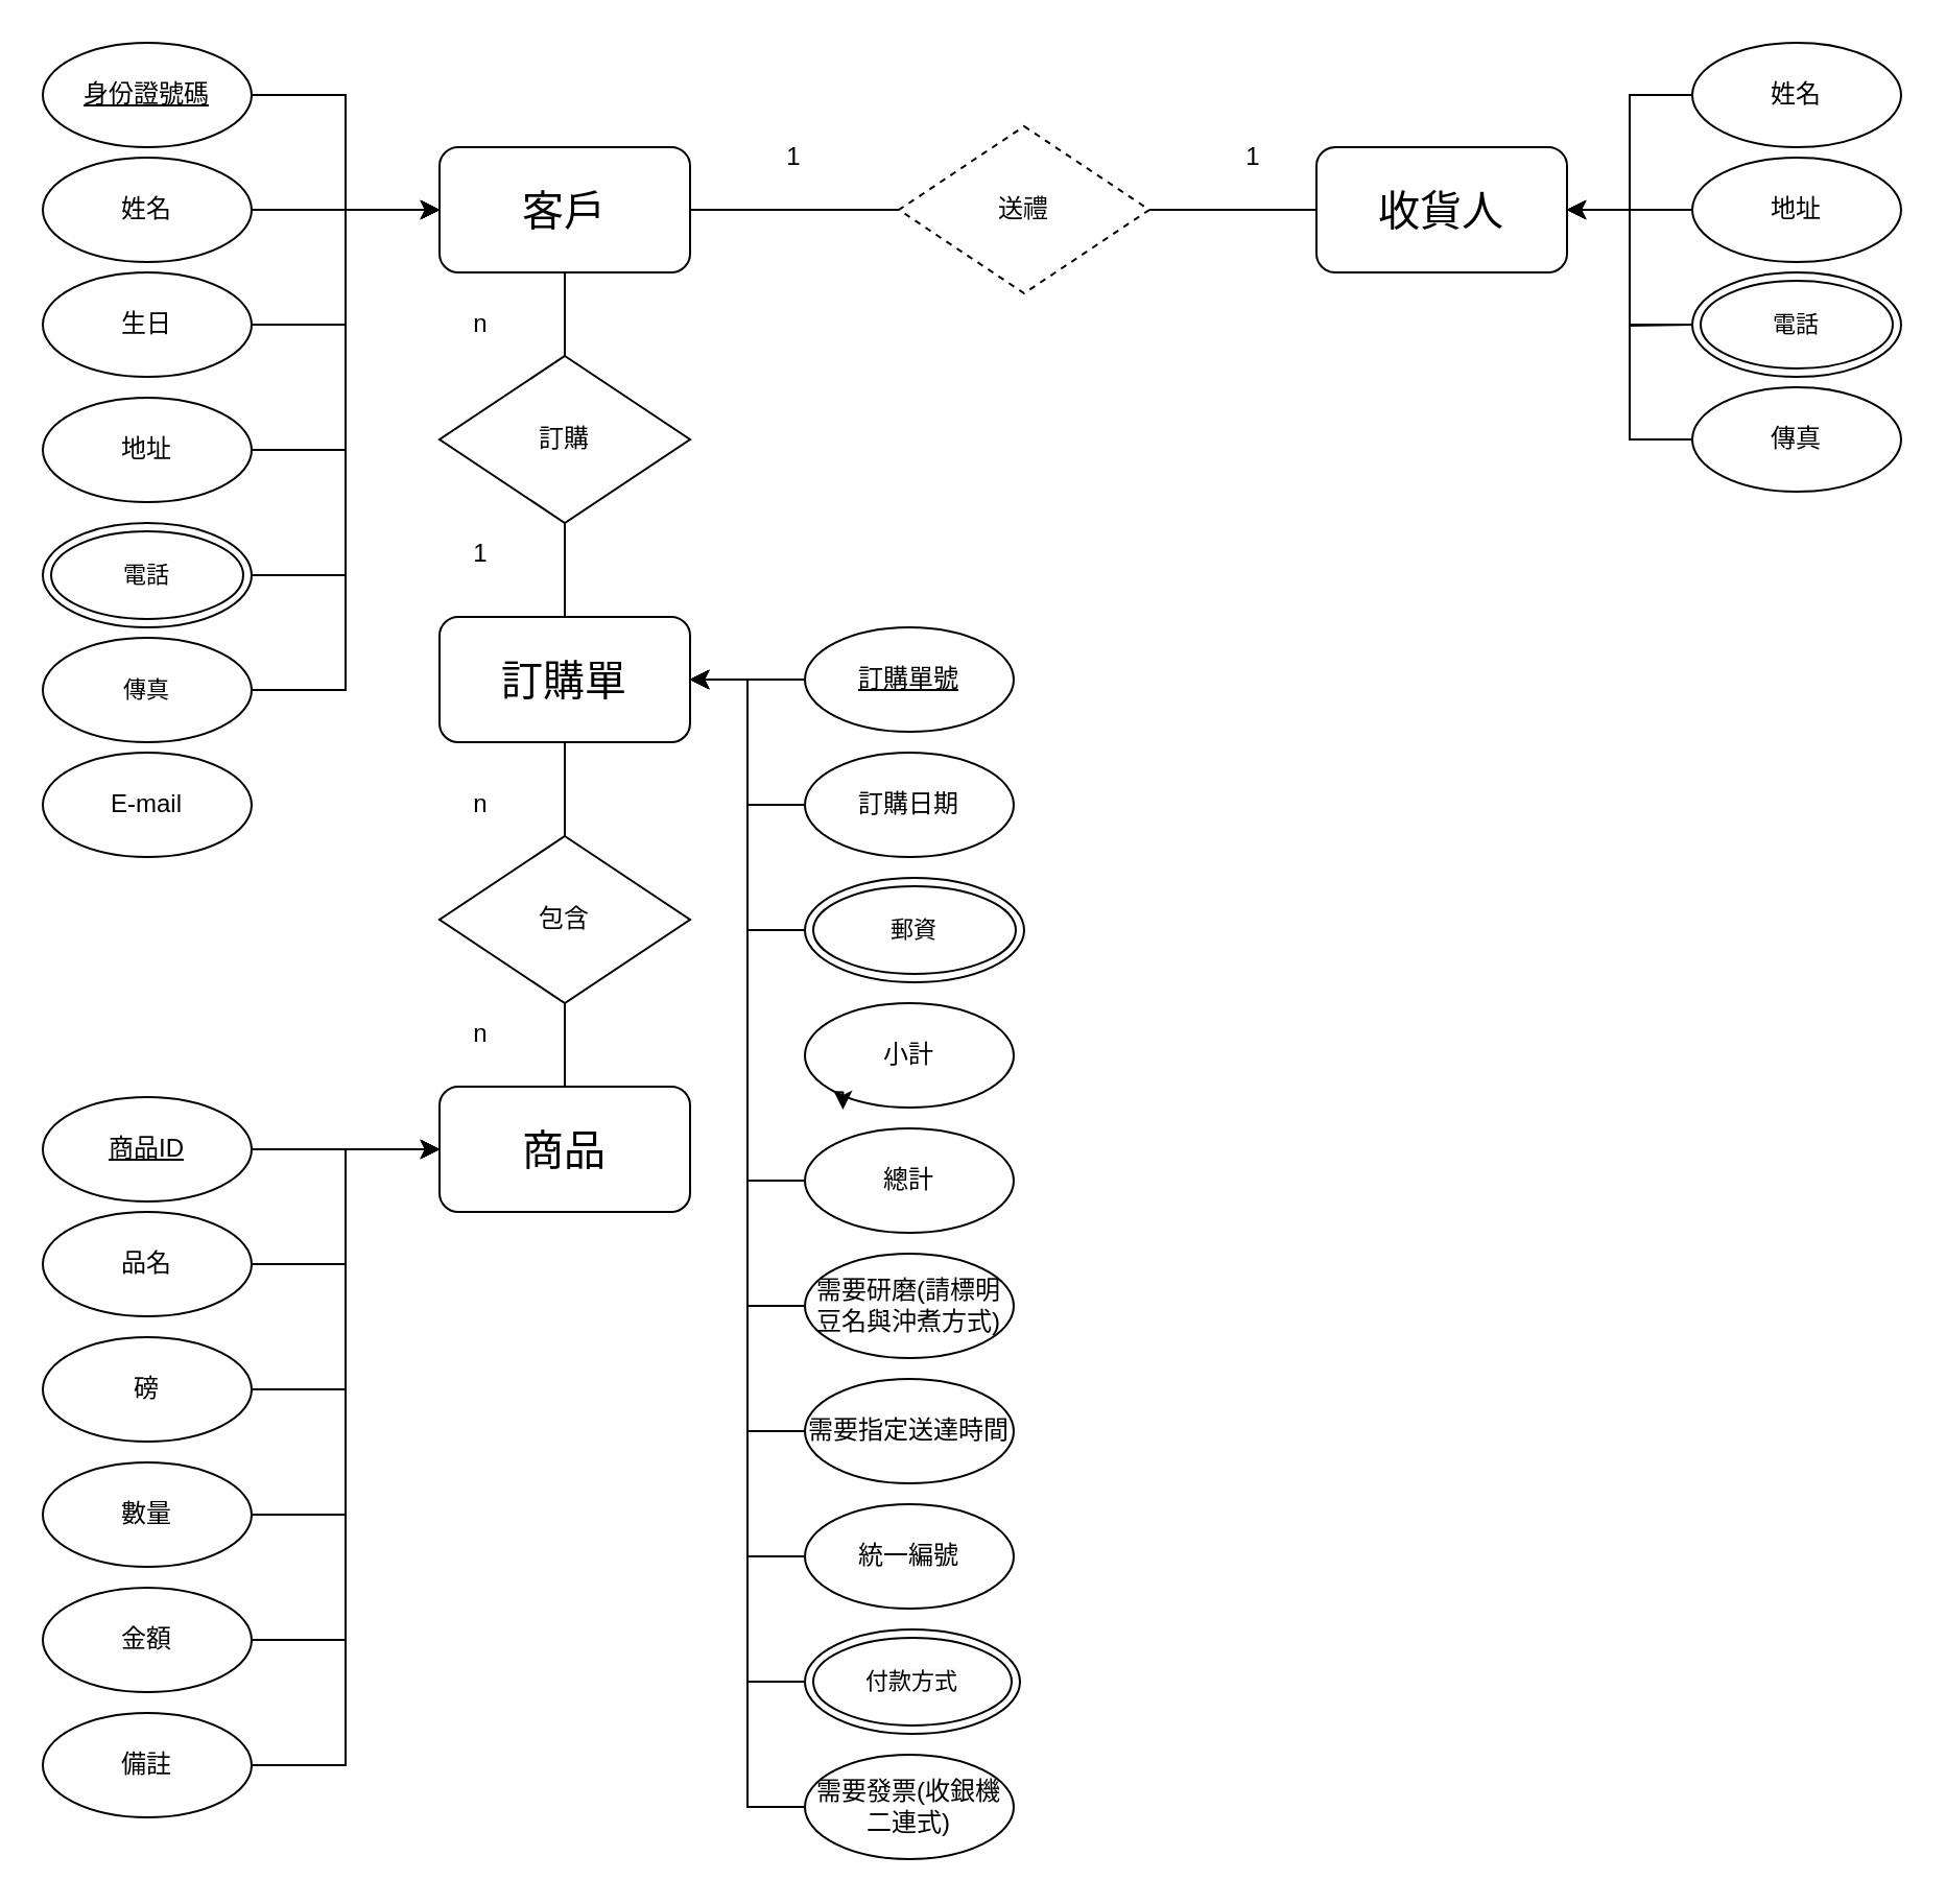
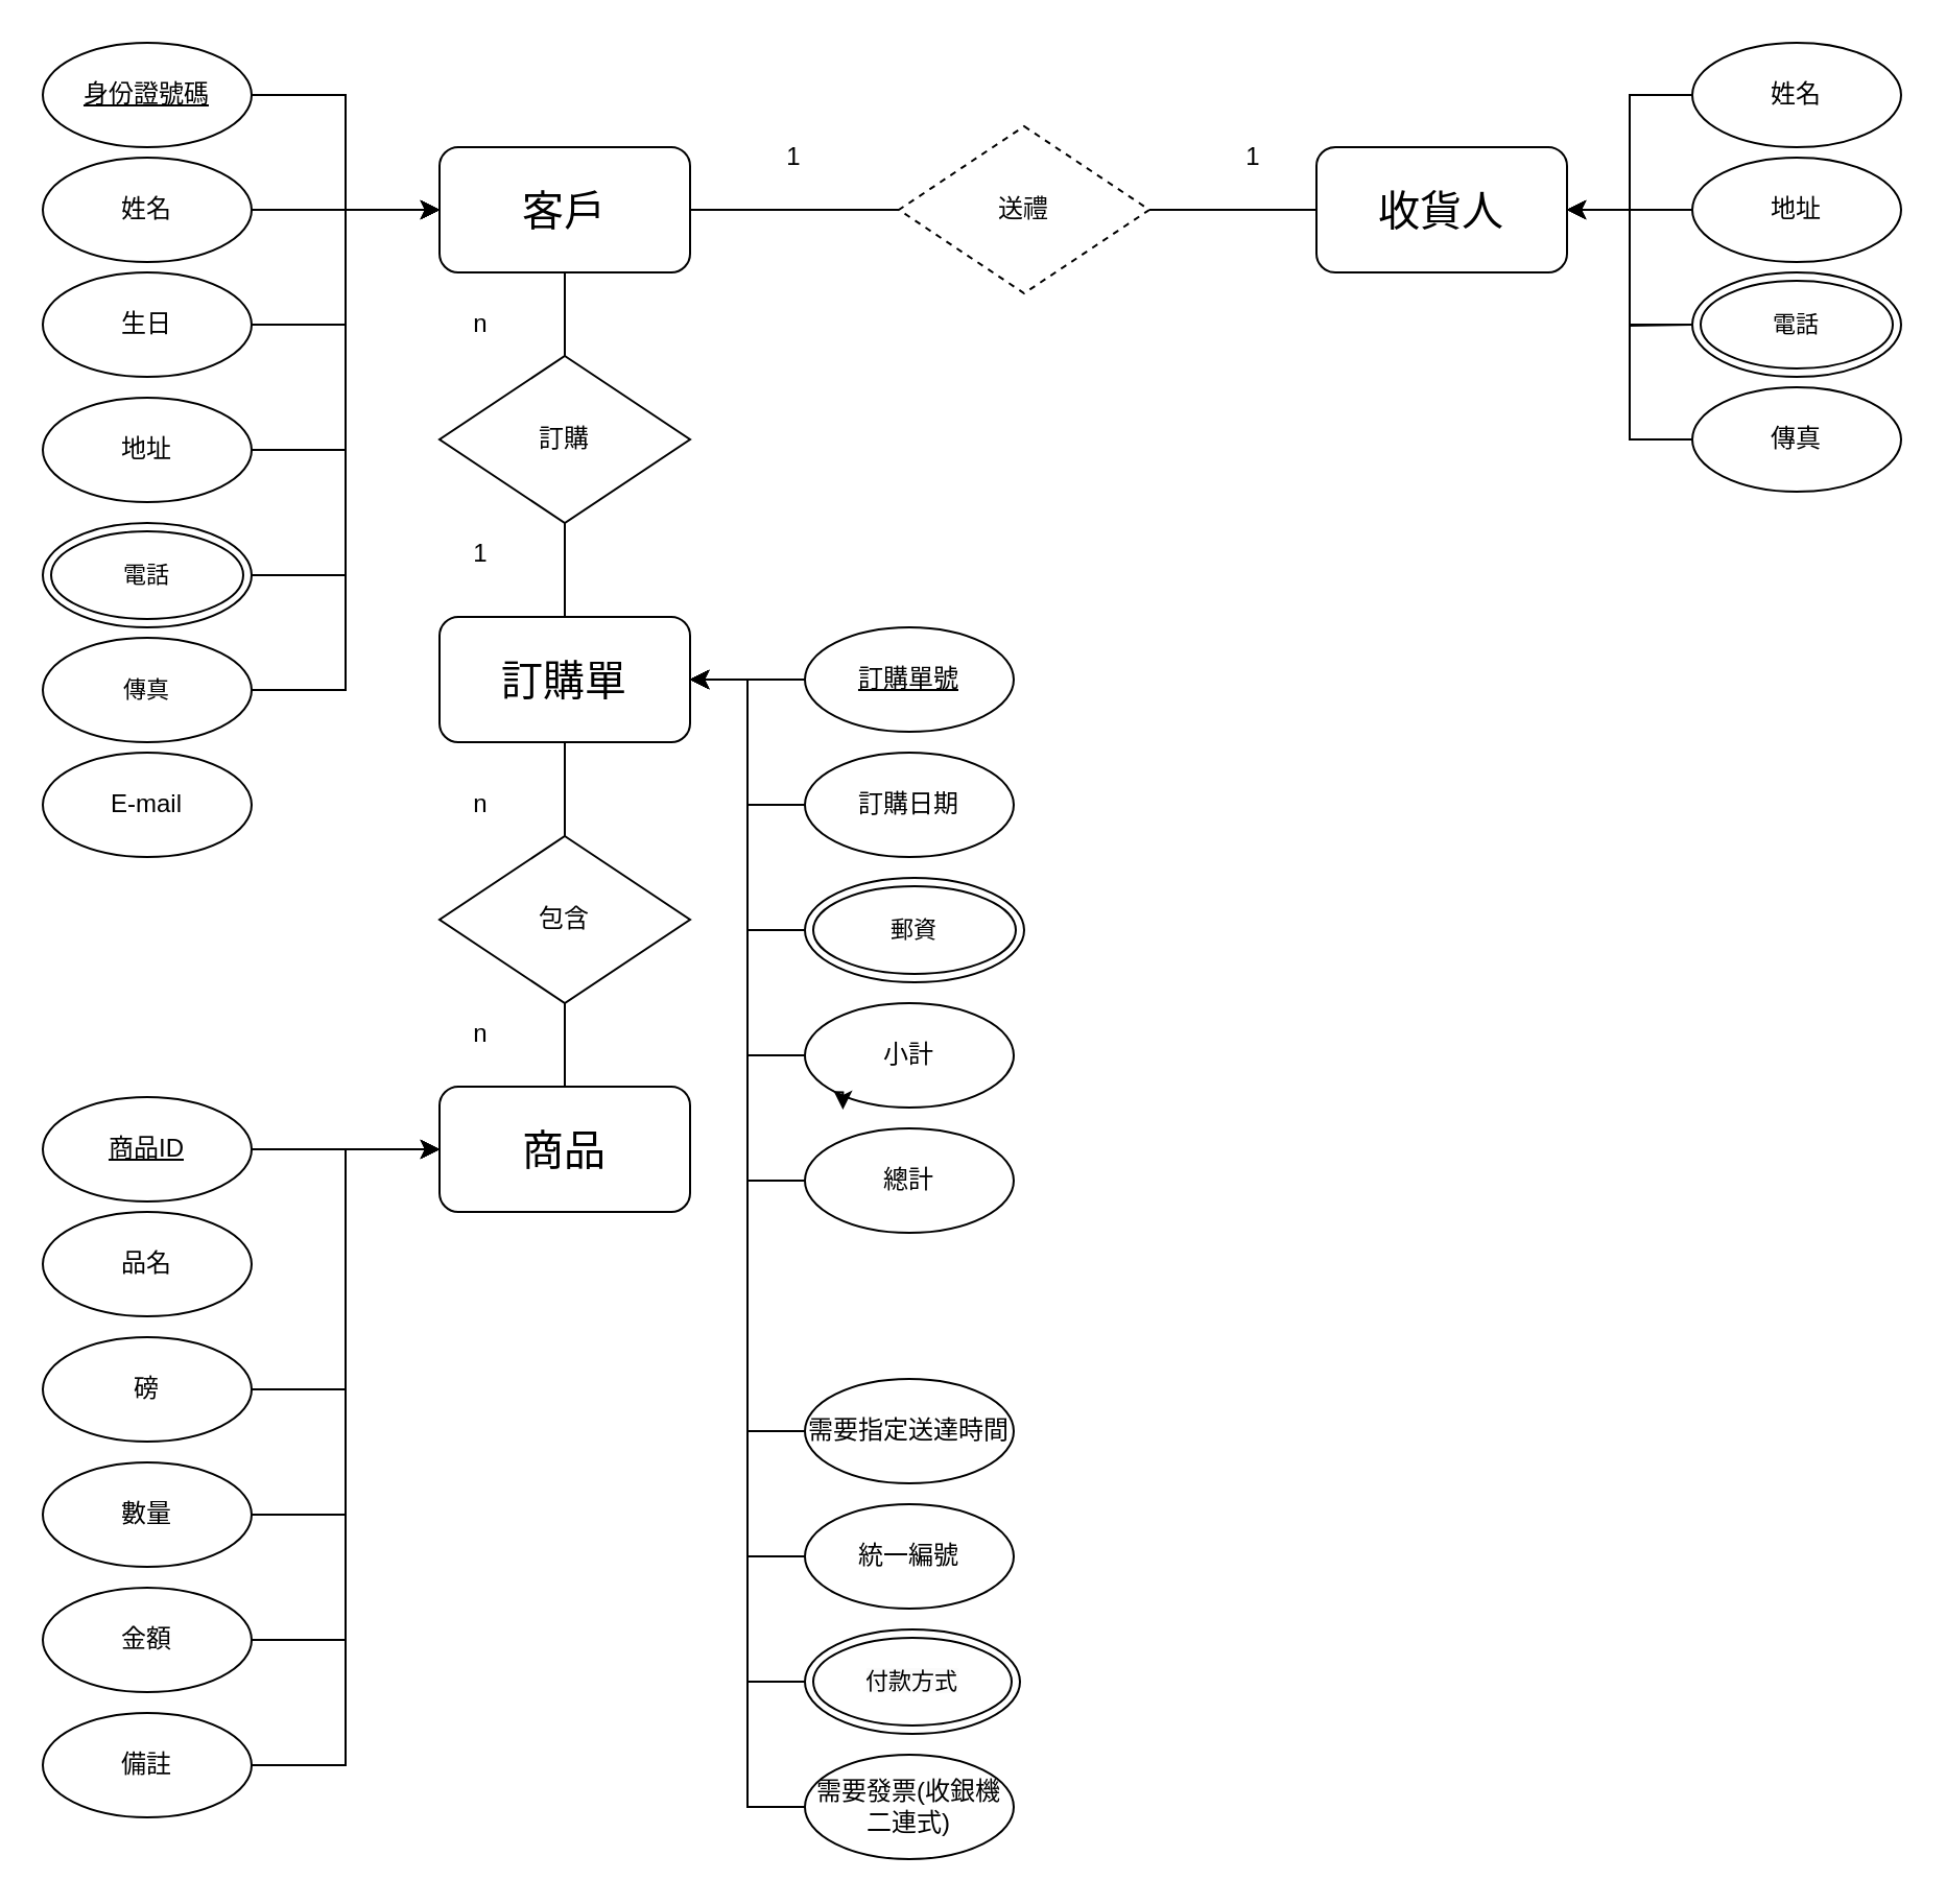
+ <mxCell id="51" style="edgeStyle=orthogonalEdgeStyle;rounded=0;orthogonalLoop=1;jettySize=auto;html=1;entryX=1;entryY=0.5;entryDx=0;entryDy=0;" edge="1" parent="1" source="52" target="11"><mxGeometry relative="1" as="geometry" /></mxCell>
- <mxCell id="41" style="edgeStyle=orthogonalEdgeStyle;rounded=0;orthogonalLoop=1;jettySize=auto;html=1;" edge="1" parent="1" source="42" target="53"><mxGeometry relative="1" as="geometry" /></mxCell>
- <mxCell id="34" style="edgeStyle=orthogonalEdgeStyle;rounded=0;orthogonalLoop=1;jettySize=auto;html=1;entryX=1;entryY=0.5;entryDx=0;entryDy=0;" edge="1" parent="1" source="35" target="11"><mxGeometry relative="1" as="geometry" /></mxCell>
- <mxCell id="35" value="需要研磨(請標明豆名與沖煮方式)" style="ellipse;whiteSpace=wrap;html=1;" vertex="1" parent="1"><mxGeometry x="385" y="600" width="100" height="50" as="geometry" /></mxCell>
